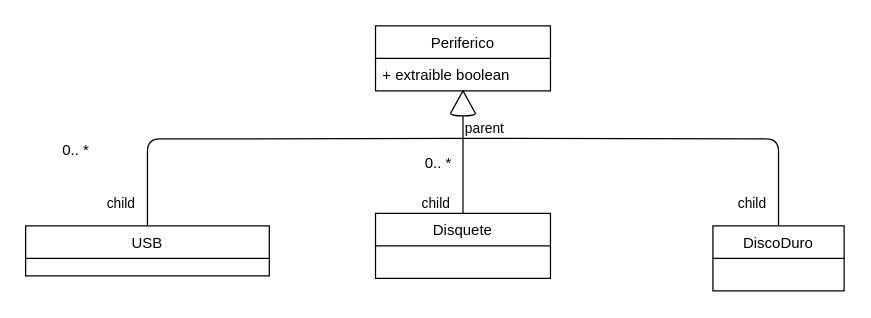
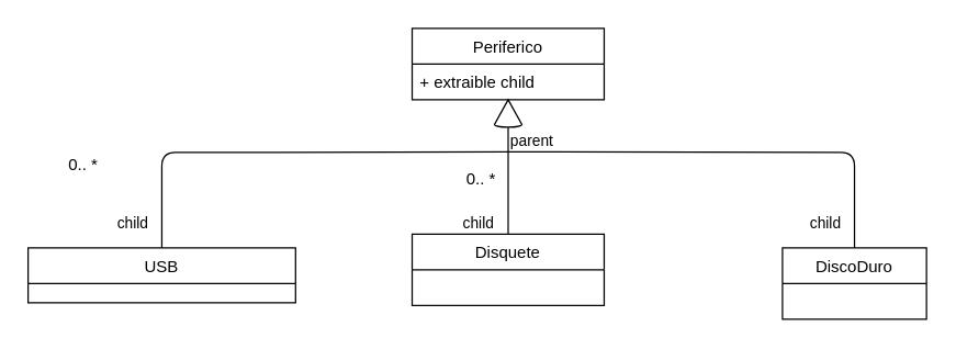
- <mxCell id="3" value="+ extraible boolean" style="text;strokeColor=none;fillColor=none;align=left;verticalAlign=top;spacingLeft=4;spacingRight=4;overflow=hidden;rotatable=0;points=[[0,0.5],[1,0.5]];portConstraint=eastwest;" vertex="1" parent="2"><mxGeometry y="26" width="140" height="26" as="geometry" /></mxCell>
+ <mxCell id="3" value="+ extraible child" style="text;strokeColor=none;fillColor=none;align=left;verticalAlign=top;spacingLeft=4;spacingRight=4;overflow=hidden;rotatable=0;points=[[0,0.5],[1,0.5]];portConstraint=eastwest;" vertex="1" parent="2"><mxGeometry y="26" width="140" height="26" as="geometry" /></mxCell>
